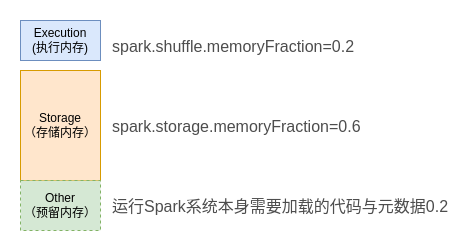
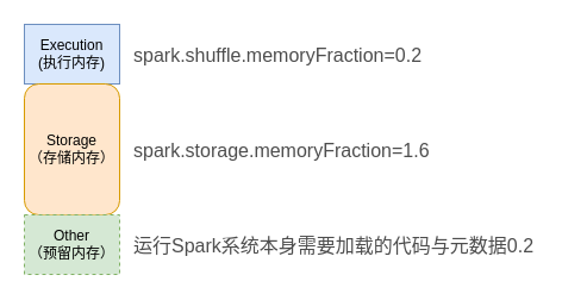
- <mxCell id="2" value="Execution&lt;br&gt;(执行内存)" style="rounded=0;whiteSpace=wrap;html=1;fillColor=#dae8fc;strokeColor=#6c8ebf;" vertex="1" parent="1"><mxGeometry x="20" y="20" width="80" height="40" as="geometry" /></mxCell>
+ <mxCell id="2" value="Execution&lt;br&gt;(执行内存)" style="rounded=0;whiteSpace=wrap;html=1;fillColor=#dae8fc;strokeColor=#6c8ebf;" vertex="1" parent="1"><mxGeometry x="20" y="20" width="80" height="50" as="geometry" /></mxCell>
- <mxCell id="6" value="&lt;span style=&quot;color: rgb(77 , 77 , 77) ; font-size: 16px ; font-style: normal ; font-weight: 400 ; letter-spacing: normal ; text-indent: 0px ; text-transform: none ; word-spacing: 0px ; background-color: rgb(255 , 255 , 255) ; display: inline ; float: none&quot;&gt;spark.storage.memoryFraction=0.6&lt;/span&gt;" style="text;whiteSpace=wrap;html=1;" vertex="1" parent="1"><mxGeometry x="110" y="110" width="240" height="30" as="geometry" /></mxCell>
+ <mxCell id="6" value="&lt;span style=&quot;color: rgb(77 , 77 , 77) ; font-size: 16px ; font-style: normal ; font-weight: 400 ; letter-spacing: normal ; text-indent: 0px ; text-transform: none ; word-spacing: 0px ; background-color: rgb(255 , 255 , 255) ; display: inline ; float: none&quot;&gt;spark.storage.memoryFraction=1.6&lt;/span&gt;" style="text;whiteSpace=wrap;html=1;" vertex="1" parent="1"><mxGeometry x="110" y="110" width="240" height="30" as="geometry" /></mxCell>
- <mxCell id="3" value="Storage&lt;br&gt;（存储内存）" style="rounded=0;whiteSpace=wrap;html=1;fillColor=#ffe6cc;strokeColor=#d79b00;" vertex="1" parent="1"><mxGeometry x="20" y="70" width="80" height="110" as="geometry" /></mxCell>
+ <mxCell id="3" value="Storage&lt;br&gt;（存储内存）" style="whiteSpace=wrap;html=1;fillColor=#ffe6cc;strokeColor=#d79b00;rounded=1;" vertex="1" parent="1"><mxGeometry x="20" y="70" width="80" height="110" as="geometry" /></mxCell>
